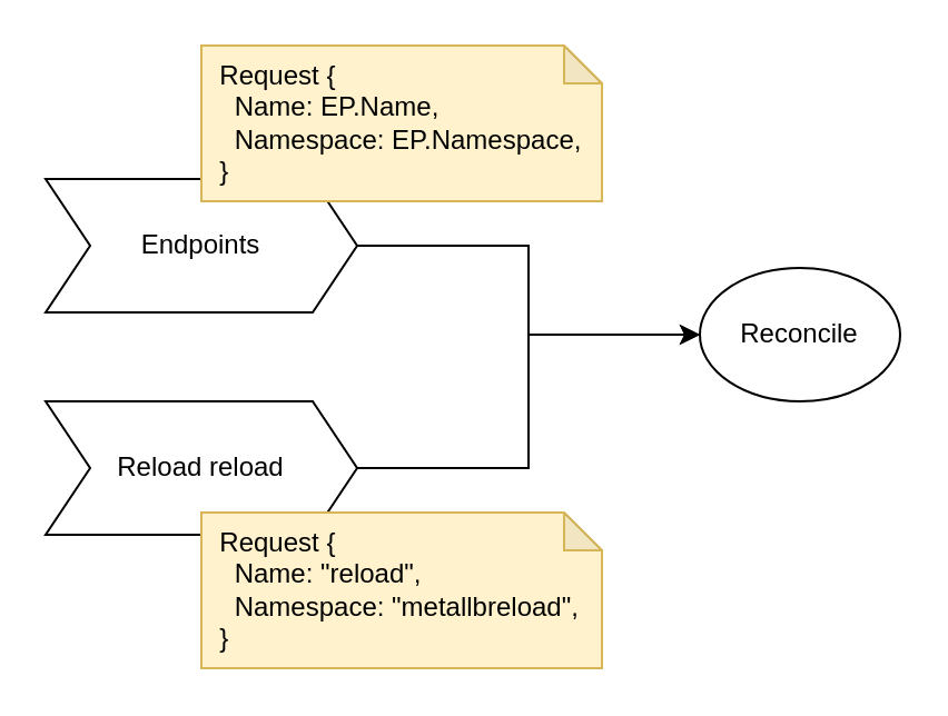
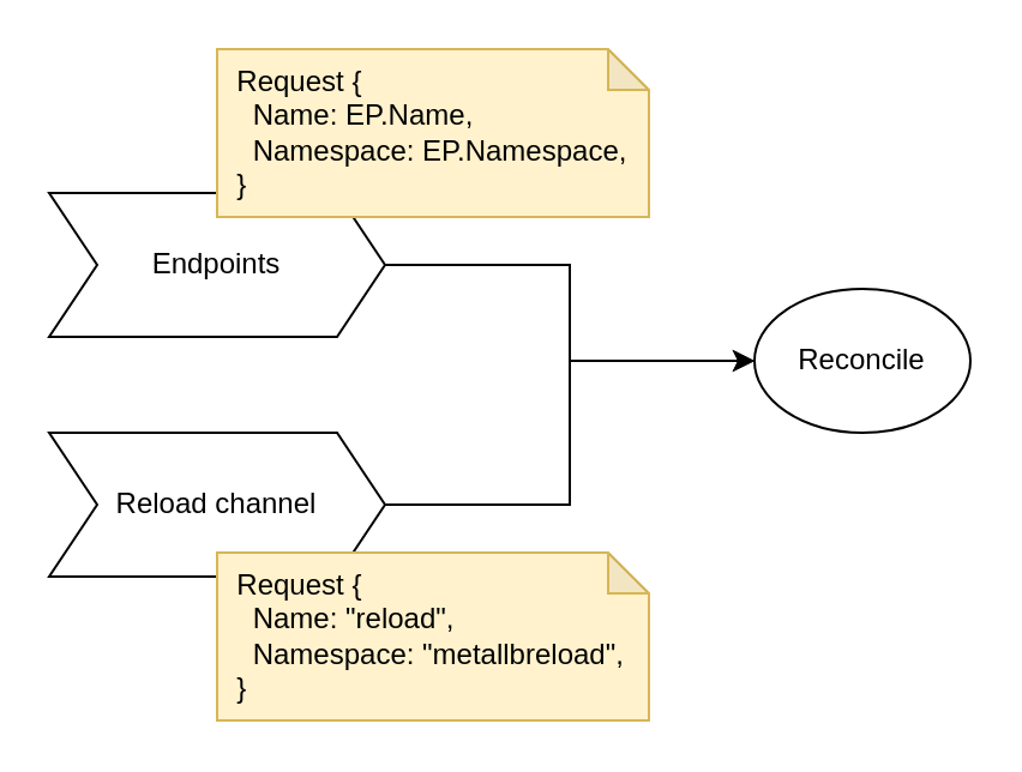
- <mxCell id="5" value="Reload reload" style="shape=step;perimeter=stepPerimeter;whiteSpace=wrap;html=1;fixedSize=1;" vertex="1" parent="1"><mxGeometry x="20" y="180" width="140" height="60" as="geometry" /></mxCell>
+ <mxCell id="5" value="Reload channel" style="shape=step;perimeter=stepPerimeter;whiteSpace=wrap;html=1;fixedSize=1;" vertex="1" parent="1"><mxGeometry x="20" y="180" width="140" height="60" as="geometry" /></mxCell>
